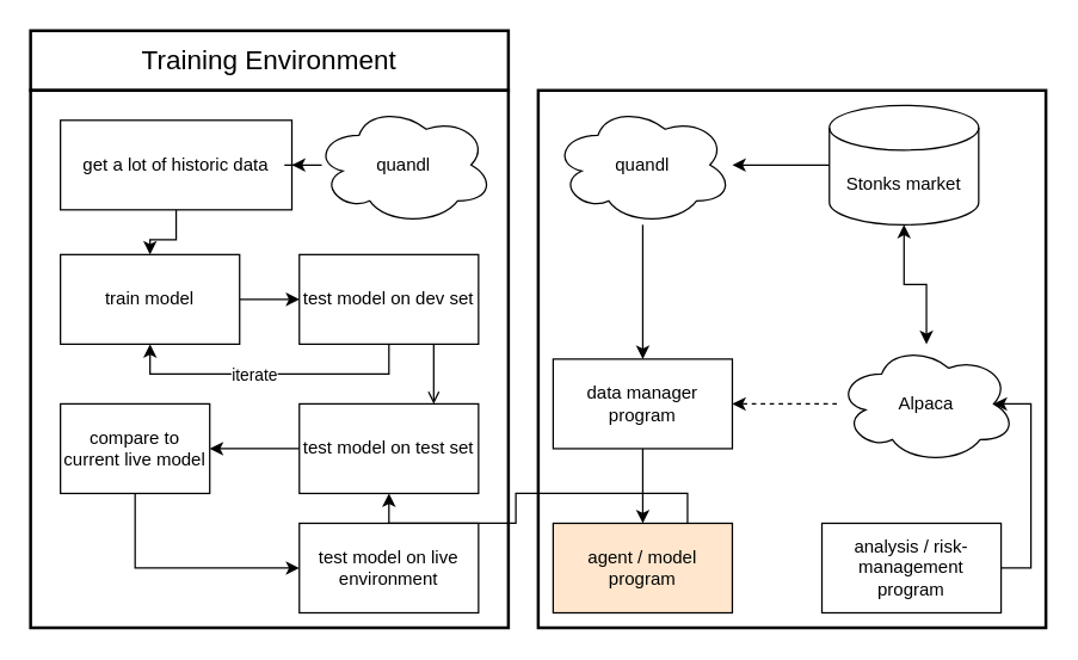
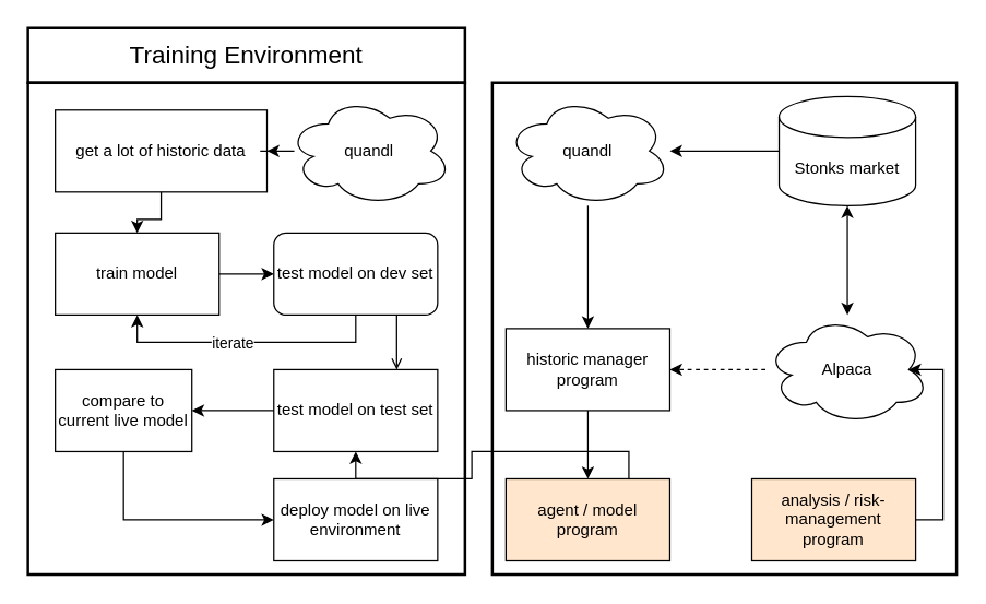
- <mxCell id="12" value="Stonks market" style="shape=cylinder3;whiteSpace=wrap;html=1;boundedLbl=1;backgroundOutline=1;size=15;" vertex="1" parent="1"><mxGeometry x="555" y="70" width="100" height="80" as="geometry" /></mxCell>
+ <mxCell id="12" value="Stonks market" style="shape=cylinder3;whiteSpace=wrap;html=1;boundedLbl=1;backgroundOutline=1;size=15;" vertex="1" parent="1"><mxGeometry x="570" y="70" width="100" height="80" as="geometry" /></mxCell>
- <mxCell id="25" value="test model on dev set" style="rounded=0;whiteSpace=wrap;html=1;" vertex="1" parent="1"><mxGeometry x="200" y="170" width="120" height="60" as="geometry" /></mxCell>
+ <mxCell id="25" value="test model on dev set" style="whiteSpace=wrap;html=1;rounded=1;" vertex="1" parent="1"><mxGeometry x="200" y="170" width="120" height="60" as="geometry" /></mxCell>
- <mxCell id="11" value="data manager program" style="rounded=0;whiteSpace=wrap;html=1;" vertex="1" parent="1"><mxGeometry x="370" y="240" width="120" height="60" as="geometry" /></mxCell>
+ <mxCell id="11" value="historic manager program" style="rounded=0;whiteSpace=wrap;html=1;" vertex="1" parent="1"><mxGeometry x="370" y="240" width="120" height="60" as="geometry" /></mxCell>
- <mxCell id="28" value="test model on live environment" style="rounded=0;whiteSpace=wrap;html=1;strokeWidth=1;fillColor=none;" vertex="1" parent="1"><mxGeometry x="200" y="350" width="120" height="60" as="geometry" /></mxCell>
+ <mxCell id="28" value="deploy model on live environment" style="rounded=0;whiteSpace=wrap;html=1;strokeWidth=1;fillColor=none;" vertex="1" parent="1"><mxGeometry x="200" y="350" width="120" height="60" as="geometry" /></mxCell>
- <mxCell id="30" value="analysis / risk-management program" style="rounded=0;whiteSpace=wrap;html=1;" vertex="1" parent="1"><mxGeometry x="550" y="350" width="120" height="60" as="geometry" /></mxCell>
+ <mxCell id="30" value="analysis / risk-management program" style="rounded=0;whiteSpace=wrap;html=1;fillColor=#ffe6cc;" vertex="1" parent="1"><mxGeometry x="550" y="350" width="120" height="60" as="geometry" /></mxCell>
